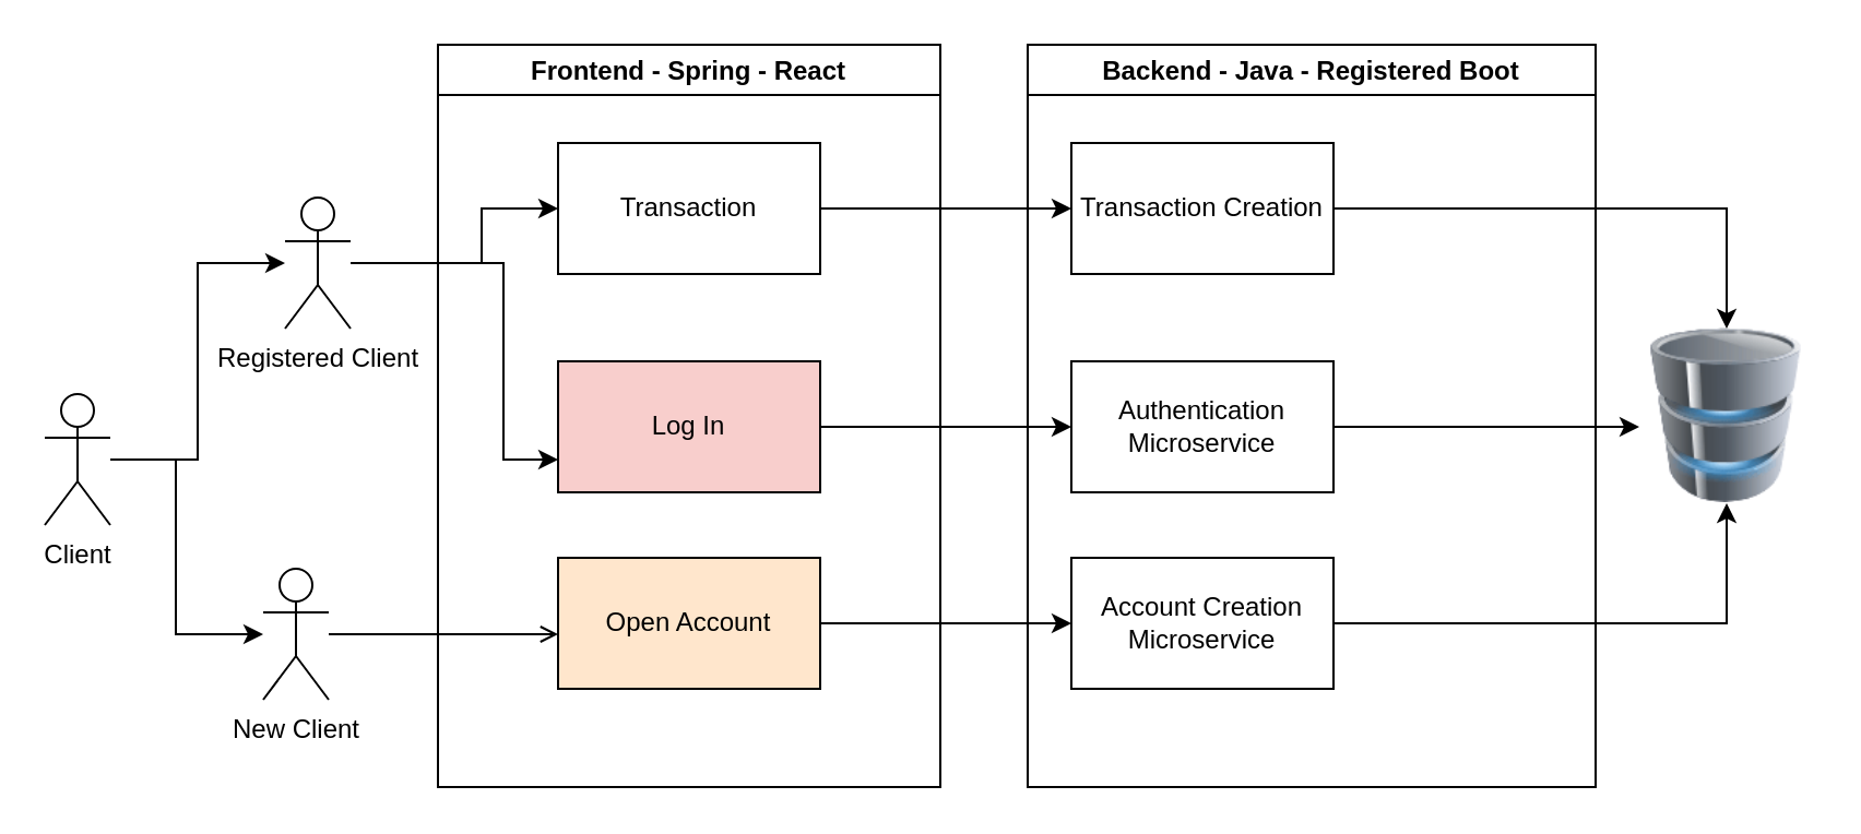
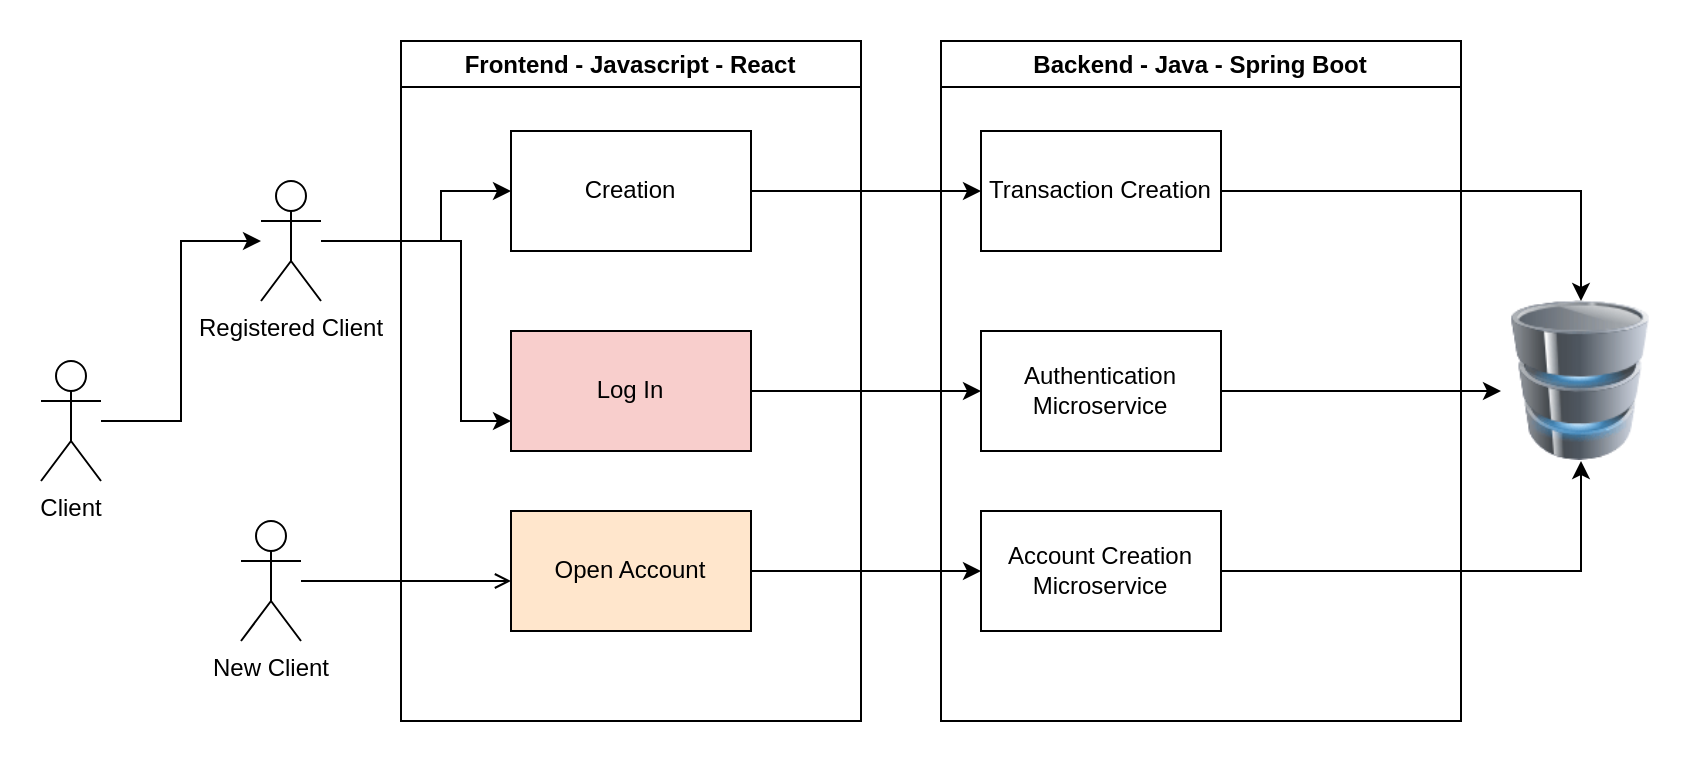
- <mxCell id="10" value="Frontend - Spring - React" style="swimlane;" vertex="1" parent="1"><mxGeometry x="200" y="20" width="230" height="340" as="geometry" /></mxCell>
+ <mxCell id="10" value="Frontend - Javascript - React" style="swimlane;" vertex="1" parent="1"><mxGeometry x="200" y="20" width="230" height="340" as="geometry" /></mxCell>
- <mxCell id="14" value="Backend - Java - Registered Boot" style="swimlane;" vertex="1" parent="1"><mxGeometry x="470" y="20" width="260" height="340" as="geometry" /></mxCell>
+ <mxCell id="14" value="Backend - Java - Spring Boot" style="swimlane;" vertex="1" parent="1"><mxGeometry x="470" y="20" width="260" height="340" as="geometry" /></mxCell>
- <mxCell id="13" value="Transaction" style="rounded=0;whiteSpace=wrap;html=1;" vertex="1" parent="10"><mxGeometry x="55" y="45" width="120" height="60" as="geometry" /></mxCell>
+ <mxCell id="13" value="Creation" style="rounded=0;whiteSpace=wrap;html=1;" vertex="1" parent="10"><mxGeometry x="55" y="45" width="120" height="60" as="geometry" /></mxCell>
- <mxCell id="3" style="edgeStyle=orthogonalEdgeStyle;rounded=0;orthogonalLoop=1;jettySize=auto;html=1;" edge="1" parent="1" source="4" target="9"><mxGeometry relative="1" as="geometry"><Array as="points"><mxPoint x="80" y="210" /><mxPoint x="80" y="290" /></Array></mxGeometry></mxCell>
